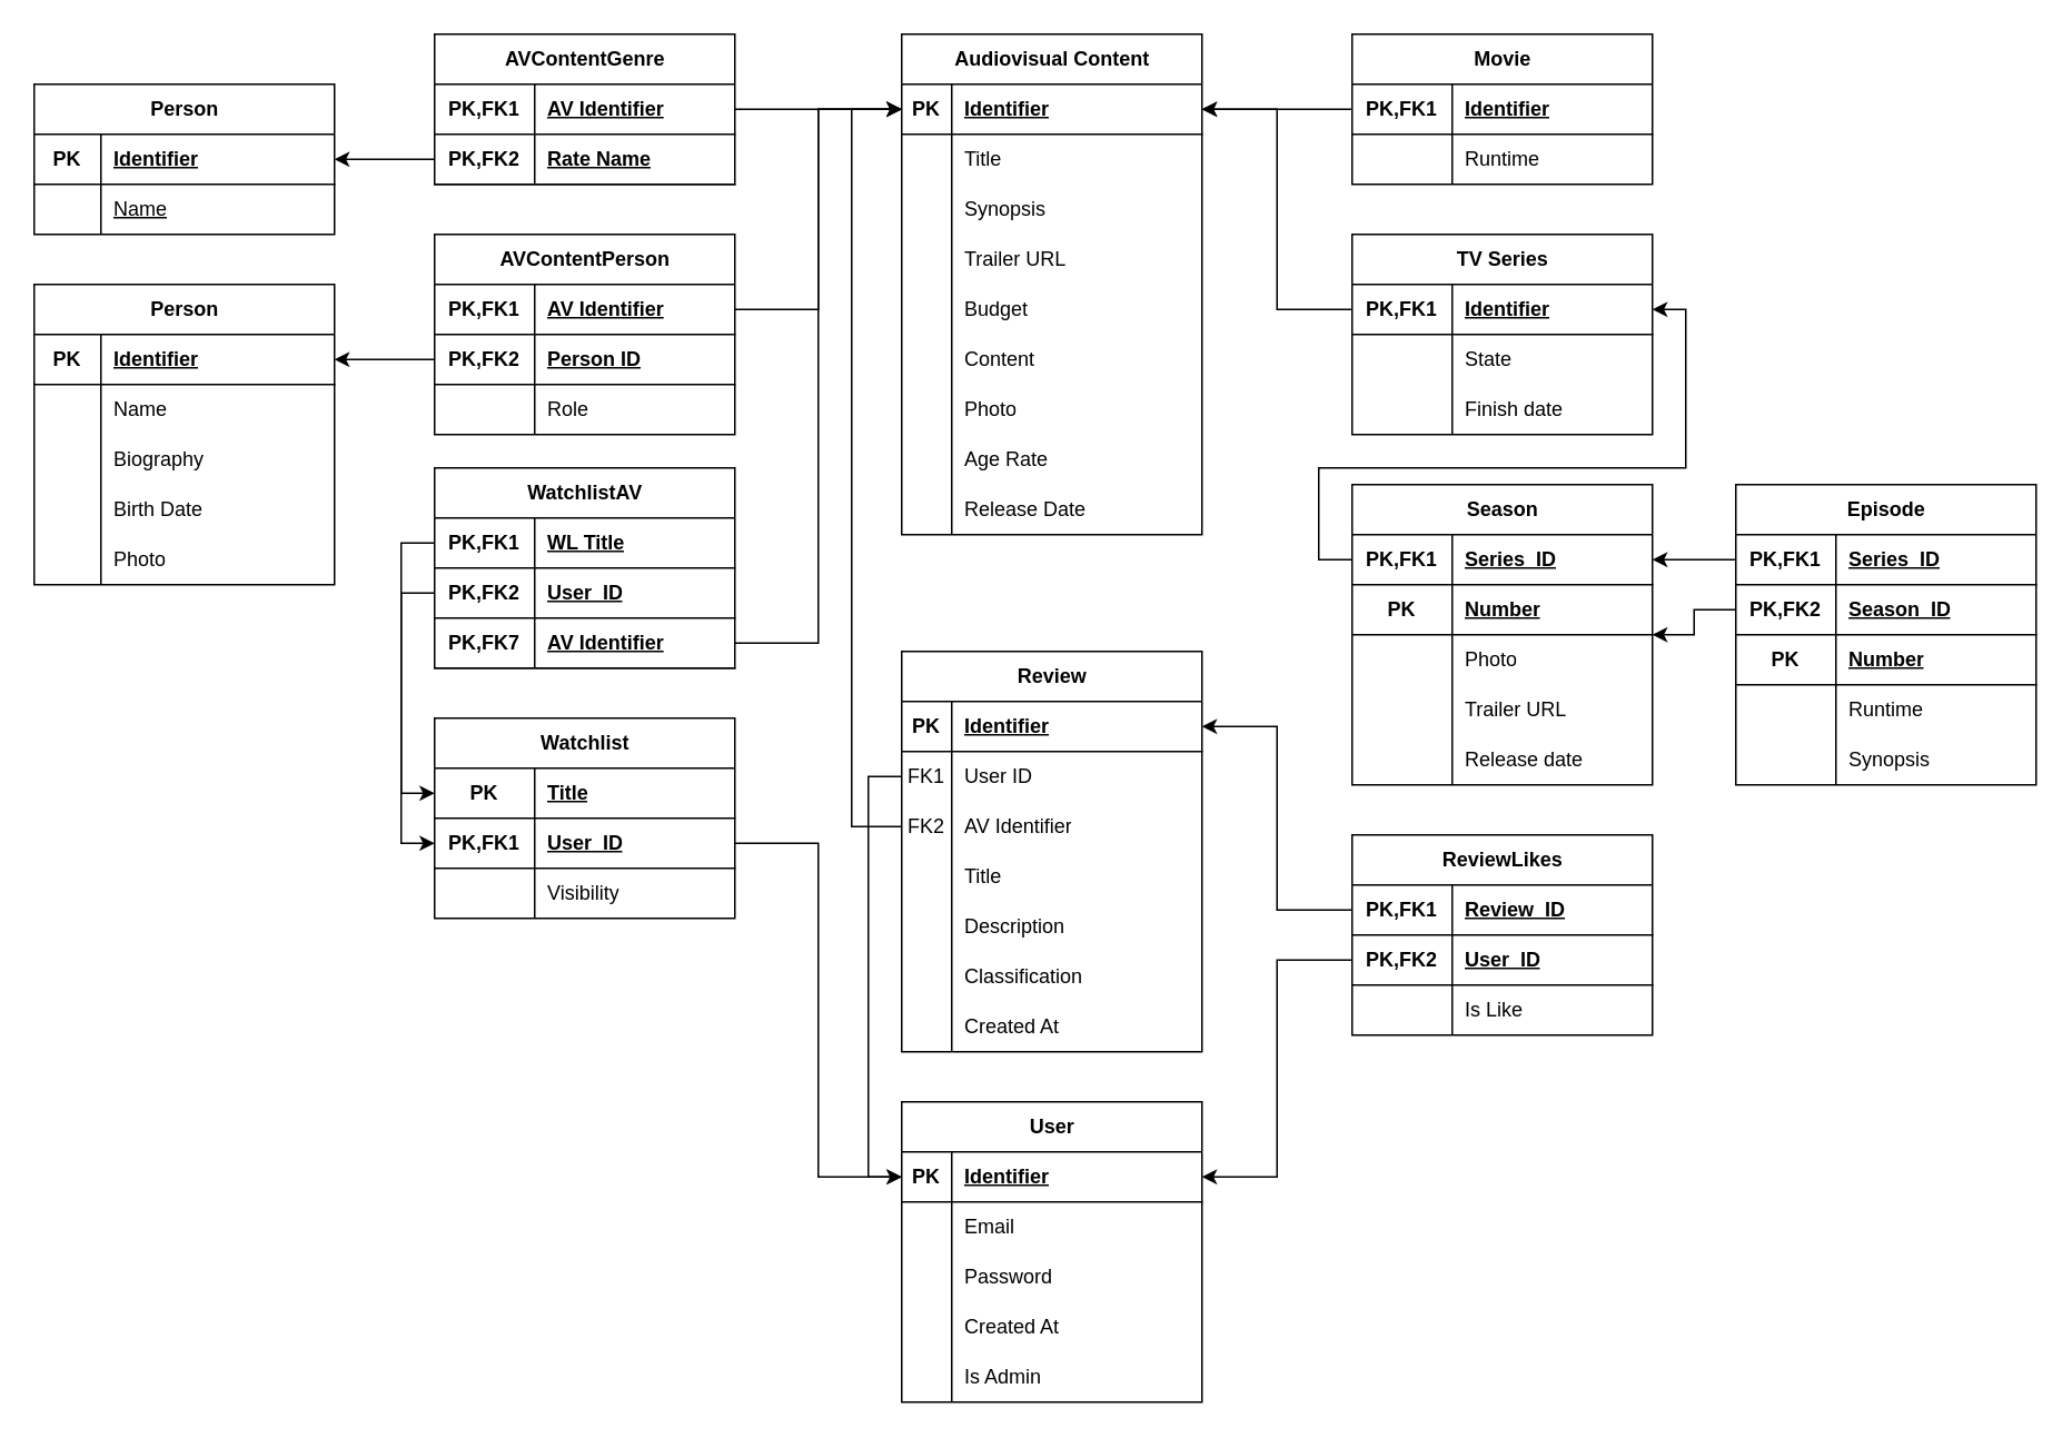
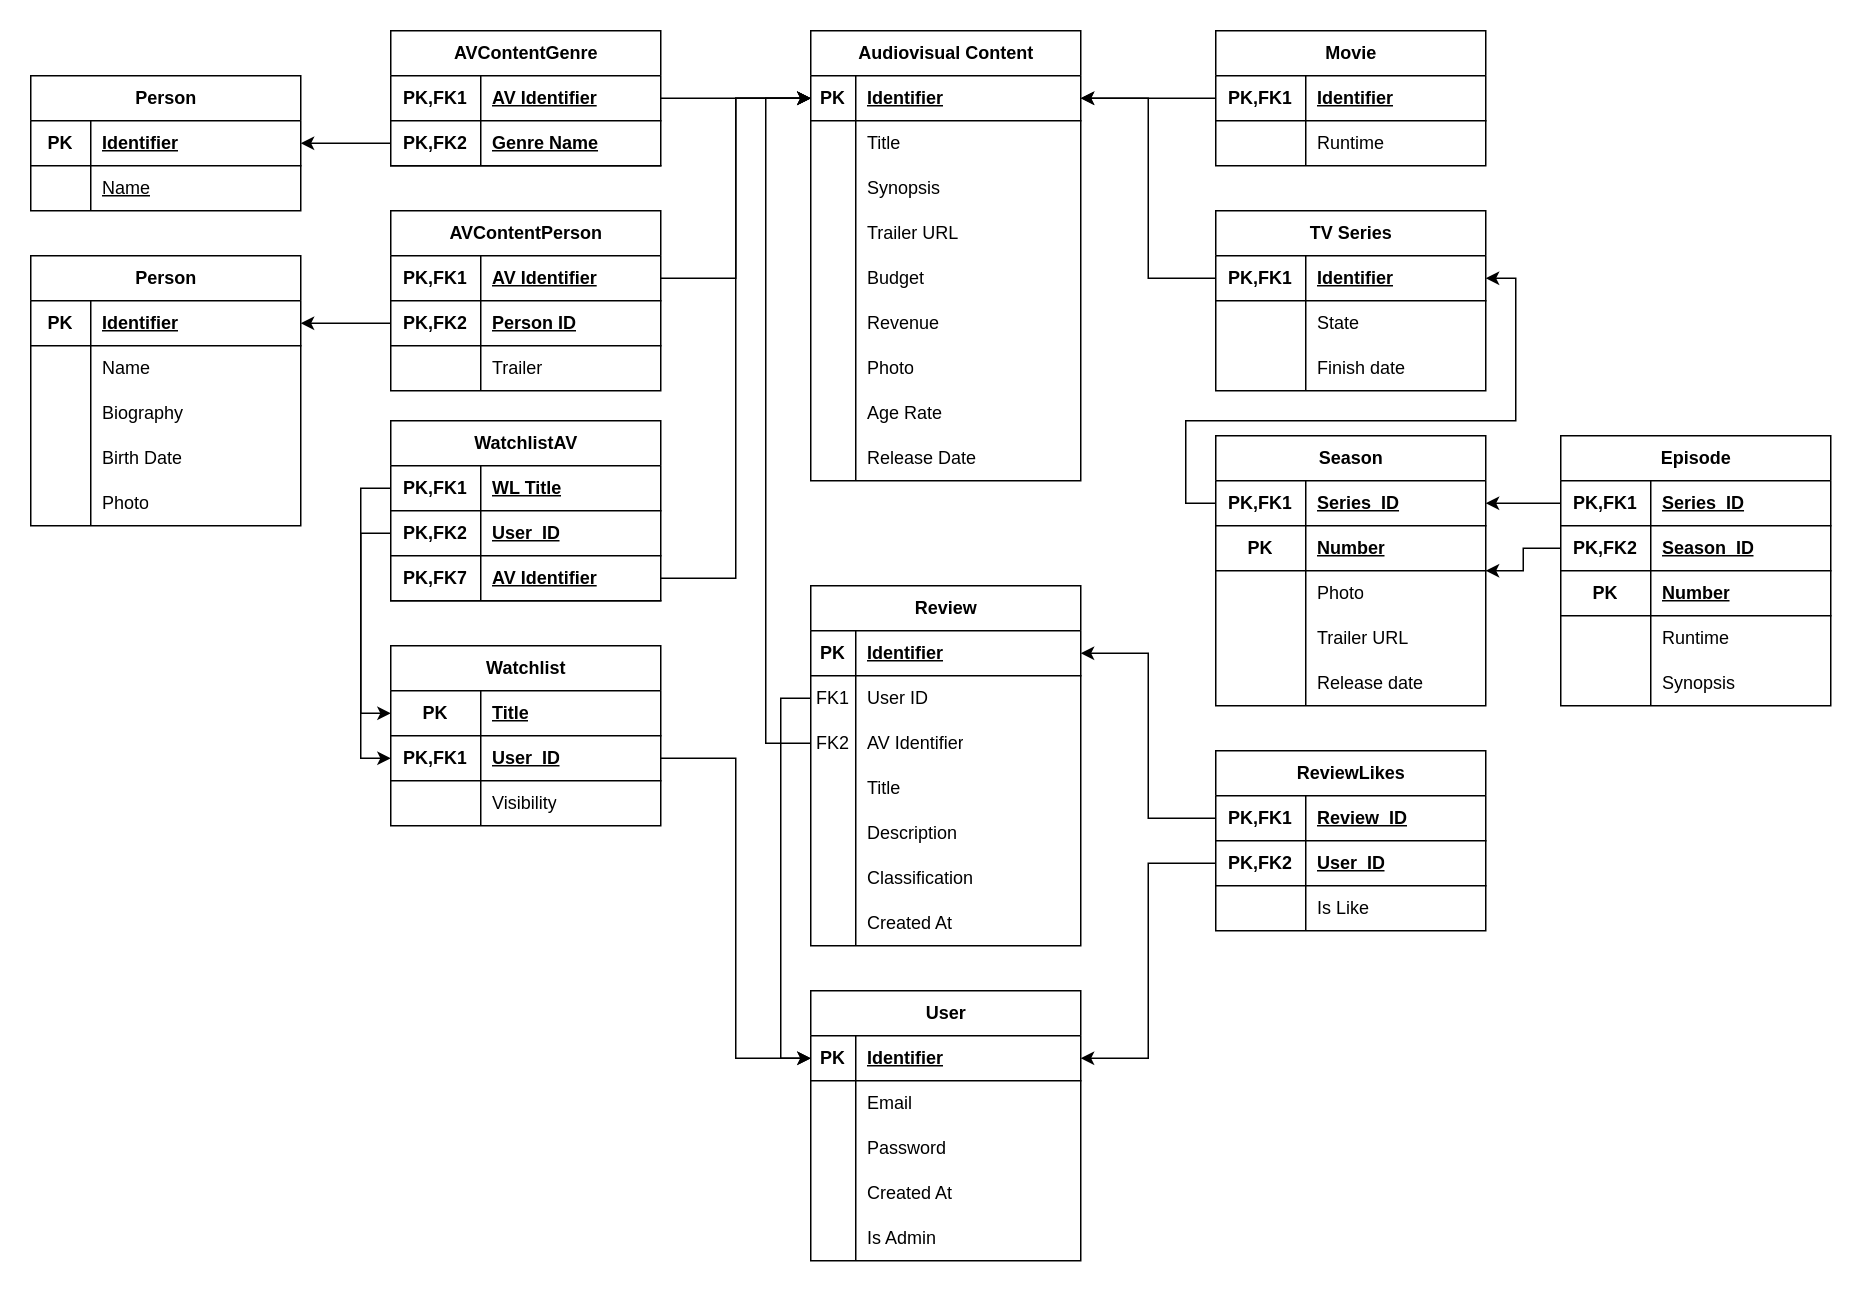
- <mxCell id="150" value="Rate Name" style="shape=partialRectangle;connectable=0;fillColor=none;top=0;left=0;bottom=0;right=0;align=left;spacingLeft=6;fontStyle=5;overflow=hidden;whiteSpace=wrap;html=1;" parent="148" vertex="1"><mxGeometry x="60" width="120" height="30" as="geometry"><mxRectangle width="120" height="30" as="alternateBounds" /></mxGeometry></mxCell>
+ <mxCell id="150" value="Genre Name" style="shape=partialRectangle;connectable=0;fillColor=none;top=0;left=0;bottom=0;right=0;align=left;spacingLeft=6;fontStyle=5;overflow=hidden;whiteSpace=wrap;html=1;" parent="148" vertex="1"><mxGeometry x="60" width="120" height="30" as="geometry"><mxRectangle width="120" height="30" as="alternateBounds" /></mxGeometry></mxCell>
- <mxCell id="20" value="Content" style="shape=partialRectangle;connectable=0;fillColor=none;top=0;left=0;bottom=0;right=0;align=left;spacingLeft=6;overflow=hidden;whiteSpace=wrap;html=1;" parent="18" vertex="1"><mxGeometry x="30" width="150" height="30" as="geometry"><mxRectangle width="150" height="30" as="alternateBounds" /></mxGeometry></mxCell>
+ <mxCell id="20" value="Revenue" style="shape=partialRectangle;connectable=0;fillColor=none;top=0;left=0;bottom=0;right=0;align=left;spacingLeft=6;overflow=hidden;whiteSpace=wrap;html=1;" parent="18" vertex="1"><mxGeometry x="30" width="150" height="30" as="geometry"><mxRectangle width="150" height="30" as="alternateBounds" /></mxGeometry></mxCell>
- <mxCell id="160" value="Role" style="shape=partialRectangle;connectable=0;fillColor=none;top=0;left=0;bottom=0;right=0;align=left;spacingLeft=6;overflow=hidden;whiteSpace=wrap;html=1;" parent="158" vertex="1"><mxGeometry x="60" width="120" height="30" as="geometry"><mxRectangle width="120" height="30" as="alternateBounds" /></mxGeometry></mxCell>
+ <mxCell id="160" value="Trailer" style="shape=partialRectangle;connectable=0;fillColor=none;top=0;left=0;bottom=0;right=0;align=left;spacingLeft=6;overflow=hidden;whiteSpace=wrap;html=1;" parent="158" vertex="1"><mxGeometry x="60" width="120" height="30" as="geometry"><mxRectangle width="120" height="30" as="alternateBounds" /></mxGeometry></mxCell>
